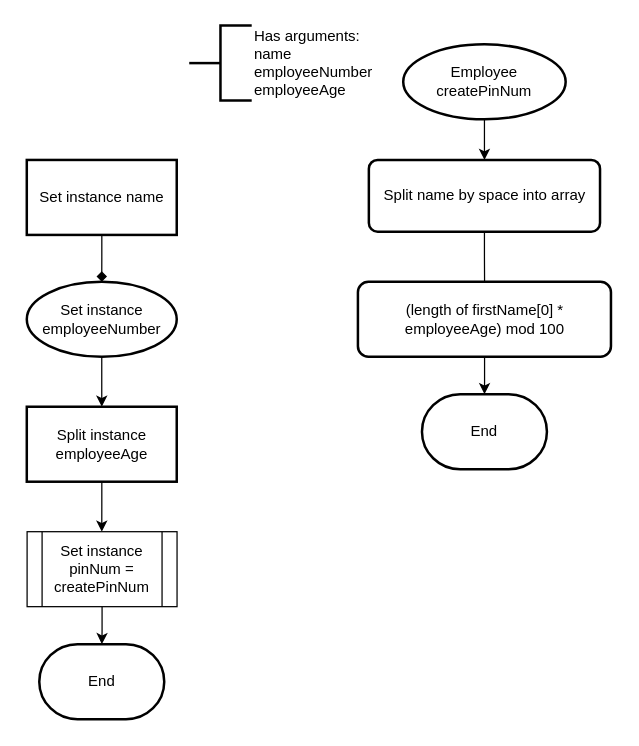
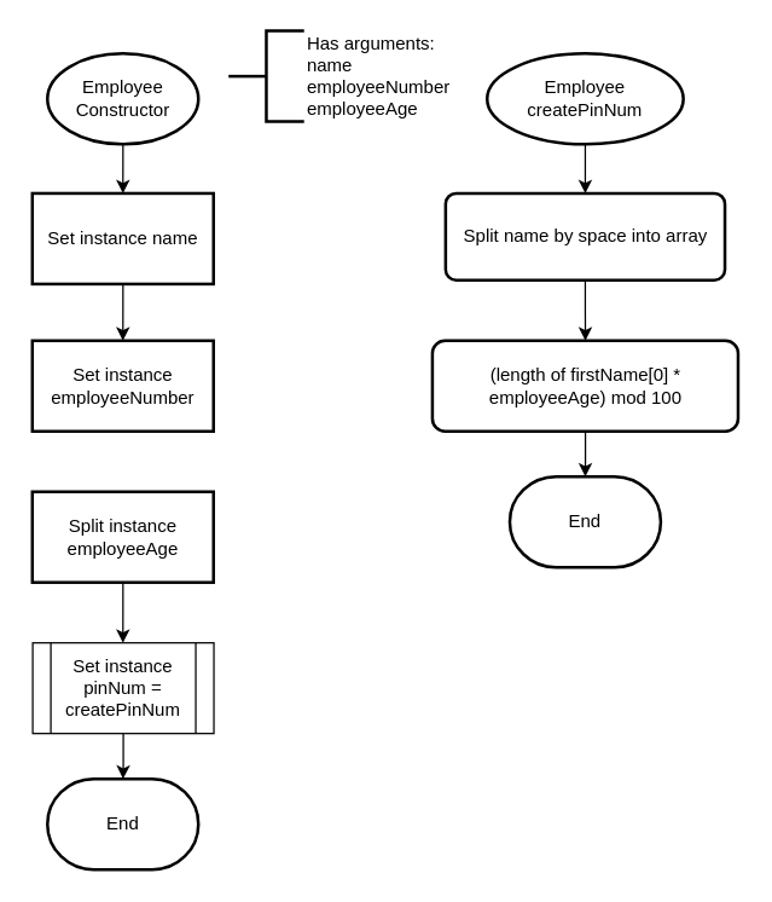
+ <mxCell id="3" value="Employee&lt;br&gt;Constructor" style="strokeWidth=2;html=1;shape=mxgraph.flowchart.start_1;whiteSpace=wrap;" parent="1" vertex="1"><mxGeometry x="30.75" y="35" width="100" height="60" as="geometry" /></mxCell>
+ <mxCell id="2" value="" style="edgeStyle=orthogonalEdgeStyle;rounded=0;orthogonalLoop=1;jettySize=auto;html=1;entryX=0.5;entryY=0;entryDx=0;entryDy=0;" parent="1" source="3" target="5" edge="1"><mxGeometry relative="1" as="geometry"><mxPoint x="80.75" y="135" as="targetPoint" /></mxGeometry></mxCell>
- <mxCell id="4" value="" style="edgeStyle=orthogonalEdgeStyle;rounded=0;orthogonalLoop=1;jettySize=auto;html=1;entryX=0.5;entryY=0;entryDx=0;entryDy=0;endArrow=diamond;" parent="1" source="5" target="7" edge="1"><mxGeometry relative="1" as="geometry"><mxPoint x="80.688" y="225" as="targetPoint" /></mxGeometry></mxCell>
+ <mxCell id="4" value="" style="edgeStyle=orthogonalEdgeStyle;rounded=0;orthogonalLoop=1;jettySize=auto;html=1;entryX=0.5;entryY=0;entryDx=0;entryDy=0;" parent="1" source="5" target="7" edge="1"><mxGeometry relative="1" as="geometry"><mxPoint x="80.688" y="225" as="targetPoint" /></mxGeometry></mxCell>
- <mxCell id="16" value="" style="edgeStyle=orthogonalEdgeStyle;rounded=0;orthogonalLoop=1;jettySize=auto;html=1;endArrow=none;" parent="1" source="17" target="20" edge="1"><mxGeometry relative="1" as="geometry" /></mxCell>
+ <mxCell id="16" value="" style="edgeStyle=orthogonalEdgeStyle;rounded=0;orthogonalLoop=1;jettySize=auto;html=1;" parent="1" source="17" target="20" edge="1"><mxGeometry relative="1" as="geometry" /></mxCell>
- <mxCell id="7" value="Set instance employeeNumber" style="ellipse;whiteSpace=wrap;html=1;strokeWidth=2;" parent="1" vertex="1"><mxGeometry x="20.75" y="225" width="120" height="60" as="geometry" /></mxCell>
+ <mxCell id="7" value="Set instance employeeNumber" style="whiteSpace=wrap;html=1;strokeWidth=2;" parent="1" vertex="1"><mxGeometry x="20.75" y="225" width="120" height="60" as="geometry" /></mxCell>
- <mxCell id="6" value="" style="edgeStyle=orthogonalEdgeStyle;rounded=0;orthogonalLoop=1;jettySize=auto;html=1;" parent="1" source="7" target="12" edge="1"><mxGeometry relative="1" as="geometry" /></mxCell>
